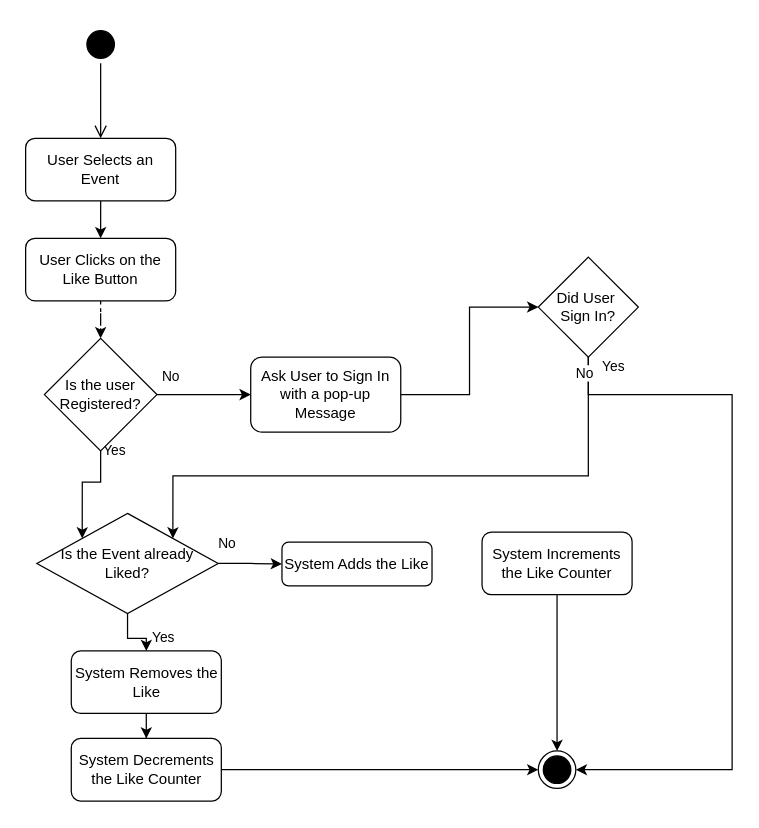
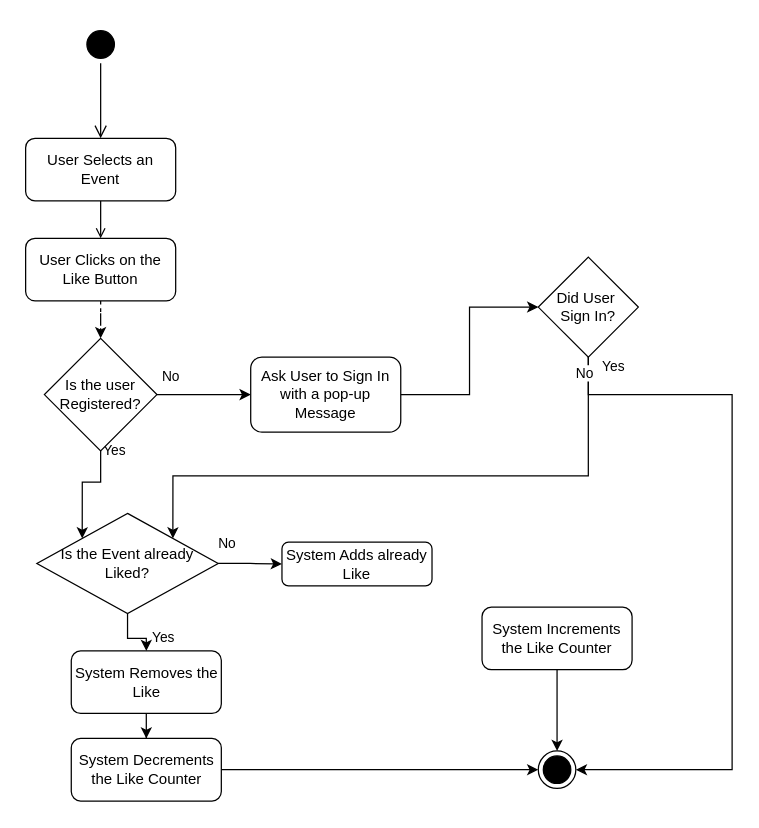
- <mxCell id="5" style="edgeStyle=orthogonalEdgeStyle;rounded=0;orthogonalLoop=1;jettySize=auto;html=1;" edge="1" parent="1" source="6" target="8"><mxGeometry relative="1" as="geometry"><mxPoint x="80" y="210" as="targetPoint" /></mxGeometry></mxCell>
+ <mxCell id="5" style="edgeStyle=orthogonalEdgeStyle;rounded=0;orthogonalLoop=1;jettySize=auto;html=1;endArrow=open;" edge="1" parent="1" source="6" target="8"><mxGeometry relative="1" as="geometry"><mxPoint x="80" y="210" as="targetPoint" /></mxGeometry></mxCell>
- <mxCell id="31" value="System Increments the Like Counter" style="rounded=1;whiteSpace=wrap;html=1;" vertex="1" parent="1"><mxGeometry x="385" y="425" width="120" height="50" as="geometry" /></mxCell>
+ <mxCell id="31" value="System Increments the Like Counter" style="rounded=1;whiteSpace=wrap;html=1;" vertex="1" parent="1"><mxGeometry x="385" y="485" width="120" height="50" as="geometry" /></mxCell>
- <mxCell id="29" value="System Adds the Like" style="rounded=1;whiteSpace=wrap;html=1;" vertex="1" parent="1"><mxGeometry x="225" y="433" width="120" height="35" as="geometry" /></mxCell>
+ <mxCell id="29" value="System Adds already Like" style="rounded=1;whiteSpace=wrap;html=1;" vertex="1" parent="1"><mxGeometry x="225" y="433" width="120" height="35" as="geometry" /></mxCell>
